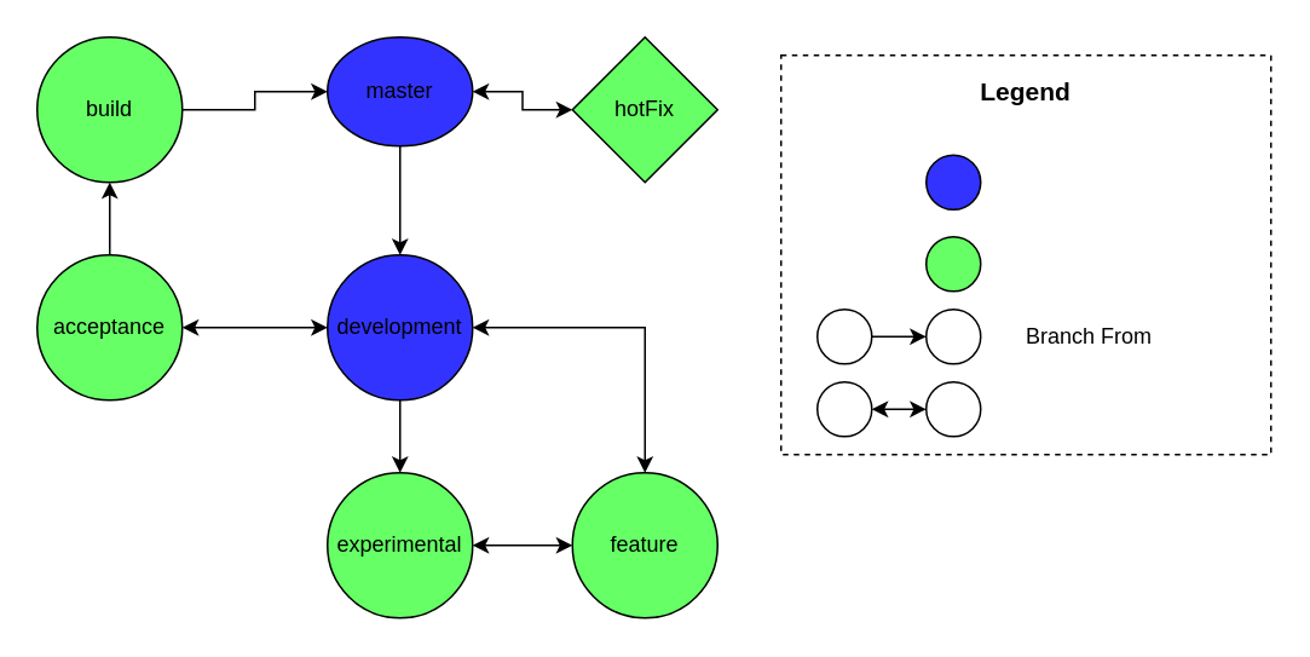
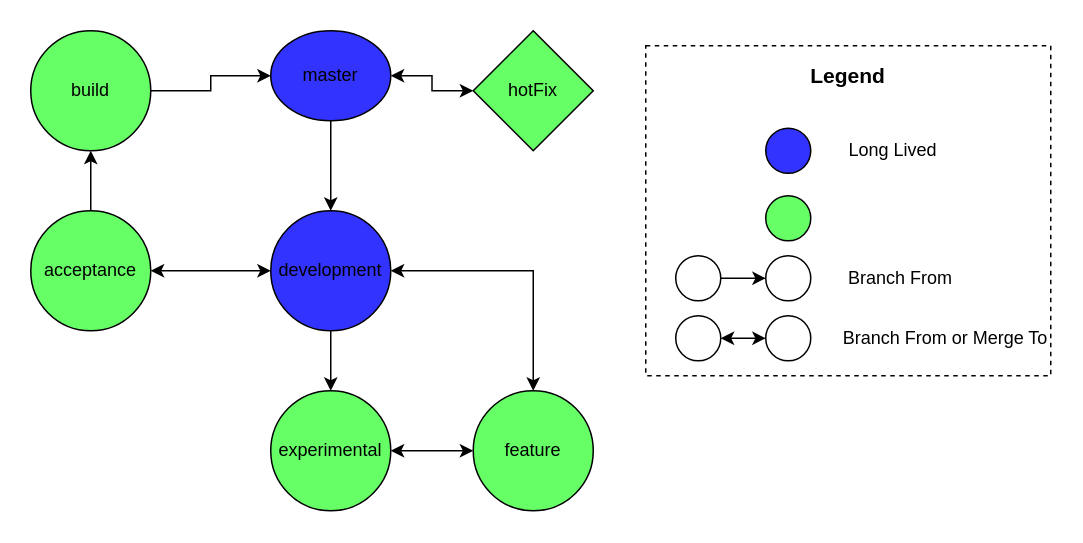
+ <mxCell id="19" value="Long Lived" style="text;html=1;strokeColor=none;fillColor=none;align=center;verticalAlign=middle;whiteSpace=wrap;rounded=0;" vertex="1" parent="1"><mxGeometry x="560" y="90" width="70" height="20" as="geometry" /></mxCell>
+ <mxCell id="28" value="Branch From or Merge To" style="text;html=1;strokeColor=none;fillColor=none;align=center;verticalAlign=middle;whiteSpace=wrap;rounded=0;" vertex="1" parent="1"><mxGeometry x="560" y="215" width="140" height="20" as="geometry" /></mxCell>
